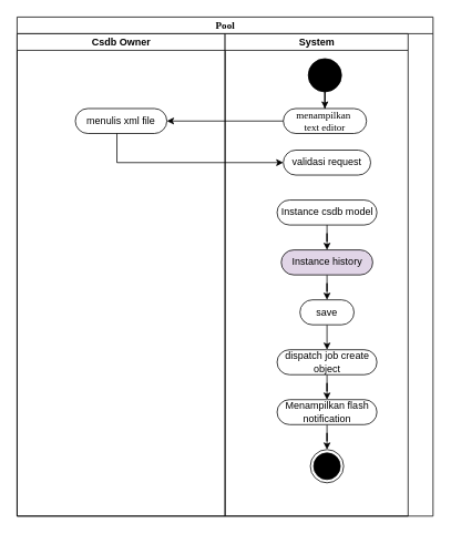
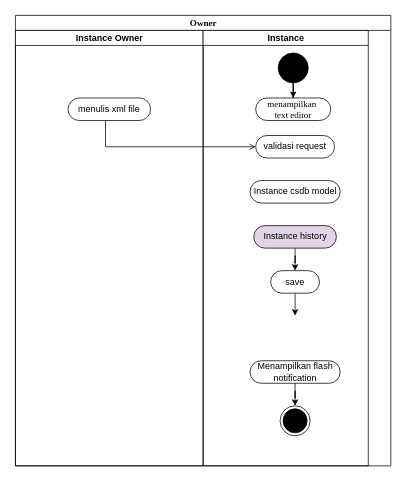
- <mxCell id="2" value="Pool" style="swimlane;html=1;childLayout=stackLayout;startSize=20;rounded=0;shadow=0;comic=0;labelBackgroundColor=none;strokeWidth=1;fontFamily=Verdana;fontSize=12;align=center;" parent="1" vertex="1"><mxGeometry x="20" y="20" width="500" height="600" as="geometry" /></mxCell>
+ <mxCell id="2" value="Owner" style="swimlane;html=1;childLayout=stackLayout;startSize=20;rounded=0;shadow=0;comic=0;labelBackgroundColor=none;strokeWidth=1;fontFamily=Verdana;fontSize=12;align=center;" parent="1" vertex="1"><mxGeometry x="20" y="20" width="500" height="600" as="geometry" /></mxCell>
- <mxCell id="3" value="Csdb Owner" style="swimlane;html=1;startSize=20;" parent="2" vertex="1"><mxGeometry y="20" width="250" height="580" as="geometry" /></mxCell>
+ <mxCell id="3" value="Instance Owner" style="swimlane;html=1;startSize=20;" parent="2" vertex="1"><mxGeometry y="20" width="250" height="580" as="geometry" /></mxCell>
- <mxCell id="5" value="System" style="swimlane;html=1;startSize=20;" parent="2" vertex="1"><mxGeometry x="250" y="20" width="220" height="580" as="geometry" /></mxCell>
+ <mxCell id="5" value="Instance" style="swimlane;html=1;startSize=20;" parent="2" vertex="1"><mxGeometry x="250" y="20" width="220" height="580" as="geometry" /></mxCell>
- <mxCell id="21" style="edgeStyle=orthogonalEdgeStyle;rounded=0;orthogonalLoop=1;jettySize=auto;html=1;entryX=1;entryY=0.5;entryDx=0;entryDy=0;" parent="2" source="8" target="4" edge="1"><mxGeometry relative="1" as="geometry" /></mxCell>
- <mxCell id="22" style="edgeStyle=orthogonalEdgeStyle;rounded=0;orthogonalLoop=1;jettySize=auto;html=1;entryX=0;entryY=0.5;entryDx=0;entryDy=0;" parent="2" source="4" target="9" edge="1"><mxGeometry relative="1" as="geometry"><Array as="points"><mxPoint x="120" y="175" /></Array></mxGeometry></mxCell>
+ <mxCell id="22" style="edgeStyle=orthogonalEdgeStyle;rounded=0;orthogonalLoop=1;jettySize=auto;html=1;entryX=0;entryY=0.5;entryDx=0;entryDy=0;endArrow=open;" parent="2" source="4" target="9" edge="1"><mxGeometry relative="1" as="geometry"><Array as="points"><mxPoint x="120" y="175" /></Array></mxGeometry></mxCell>
- <mxCell id="10" style="edgeStyle=orthogonalEdgeStyle;rounded=0;orthogonalLoop=1;jettySize=auto;html=1;" parent="5" source="11" target="13" edge="1"><mxGeometry relative="1" as="geometry" /></mxCell>
- <mxCell id="17" value="dispatch job create object" style="rounded=1;whiteSpace=wrap;html=1;arcSize=50;" parent="5" vertex="1"><mxGeometry x="62.5" y="380" width="120" height="30" as="geometry" /></mxCell>
- <mxCell id="16" style="edgeStyle=orthogonalEdgeStyle;rounded=0;orthogonalLoop=1;jettySize=auto;html=1;" parent="5" source="17" target="19" edge="1"><mxGeometry relative="1" as="geometry" /></mxCell>
